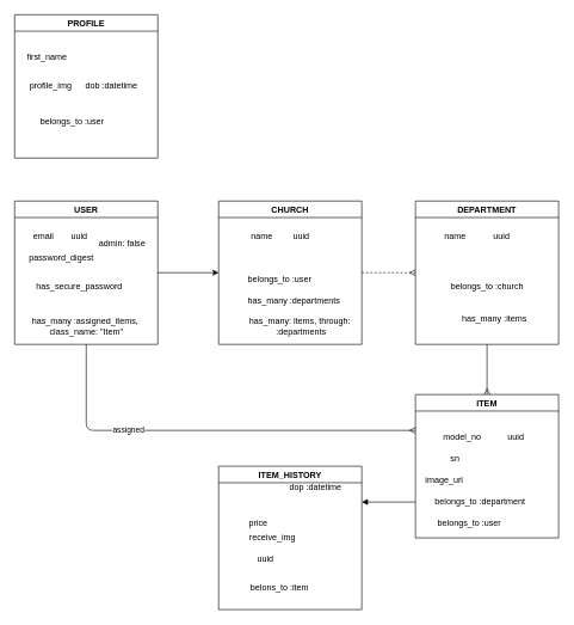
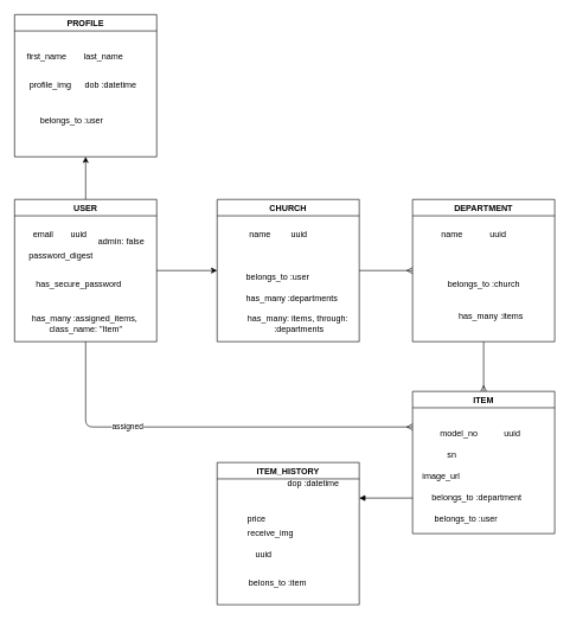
+ <mxCell id="43" value="last_name" style="text;html=1;align=center;verticalAlign=middle;resizable=0;points=[];autosize=1;strokeColor=none;fillColor=none;" parent="40" vertex="1"><mxGeometry x="90" y="50" width="70" height="20" as="geometry" /></mxCell>
+ <mxCell id="5" style="edgeStyle=none;html=1;entryX=0.5;entryY=1;entryDx=0;entryDy=0;" parent="1" source="6" target="40" edge="1"><mxGeometry relative="1" as="geometry" /></mxCell>
- <mxCell id="13" style="edgeStyle=none;html=1;exitX=1;exitY=0.5;exitDx=0;exitDy=0;entryX=0;entryY=0.5;entryDx=0;entryDy=0;endArrow=ERmany;endFill=0;dashed=1;" parent="1" source="14" target="20" edge="1"><mxGeometry relative="1" as="geometry" /></mxCell>
+ <mxCell id="13" style="edgeStyle=none;html=1;exitX=1;exitY=0.5;exitDx=0;exitDy=0;entryX=0;entryY=0.5;entryDx=0;entryDy=0;endArrow=ERmany;endFill=0;" parent="1" source="14" target="20" edge="1"><mxGeometry relative="1" as="geometry" /></mxCell>
